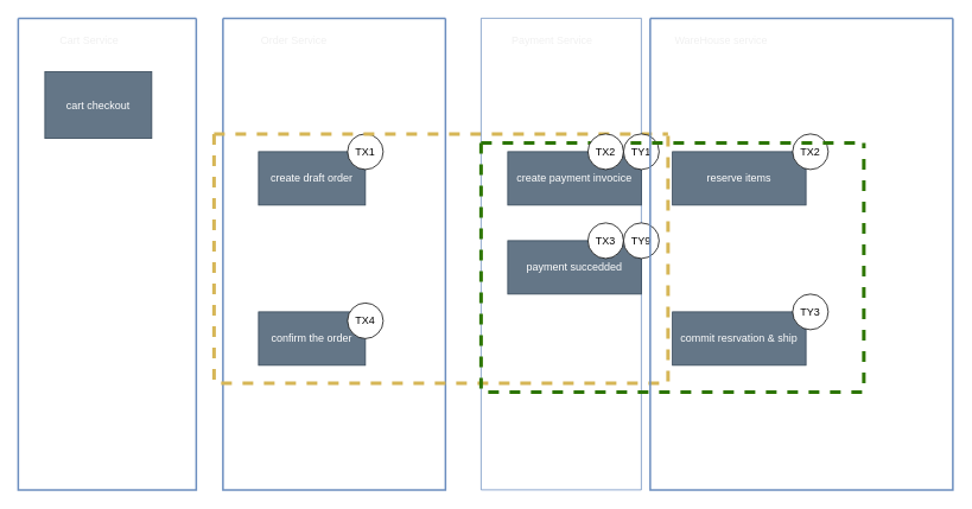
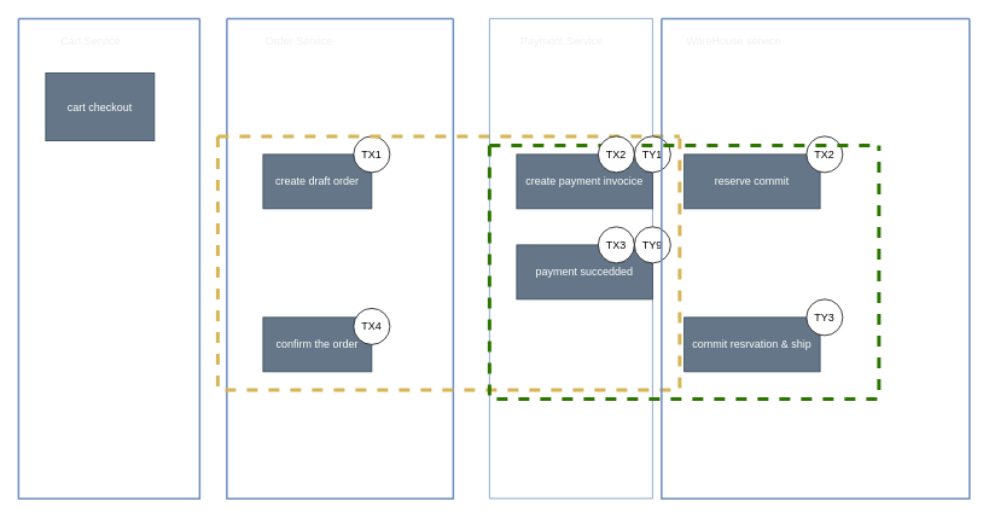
- <mxCell id="20" value="reserve items" style="rounded=0;whiteSpace=wrap;html=1;fillColor=#647687;fontColor=#ffffff;strokeColor=#314354;" vertex="1" parent="18"><mxGeometry x="25" y="150" width="150" height="60" as="geometry" /></mxCell>
+ <mxCell id="20" value="reserve commit" style="rounded=0;whiteSpace=wrap;html=1;fillColor=#647687;fontColor=#ffffff;strokeColor=#314354;" vertex="1" parent="18"><mxGeometry x="25" y="150" width="150" height="60" as="geometry" /></mxCell>
